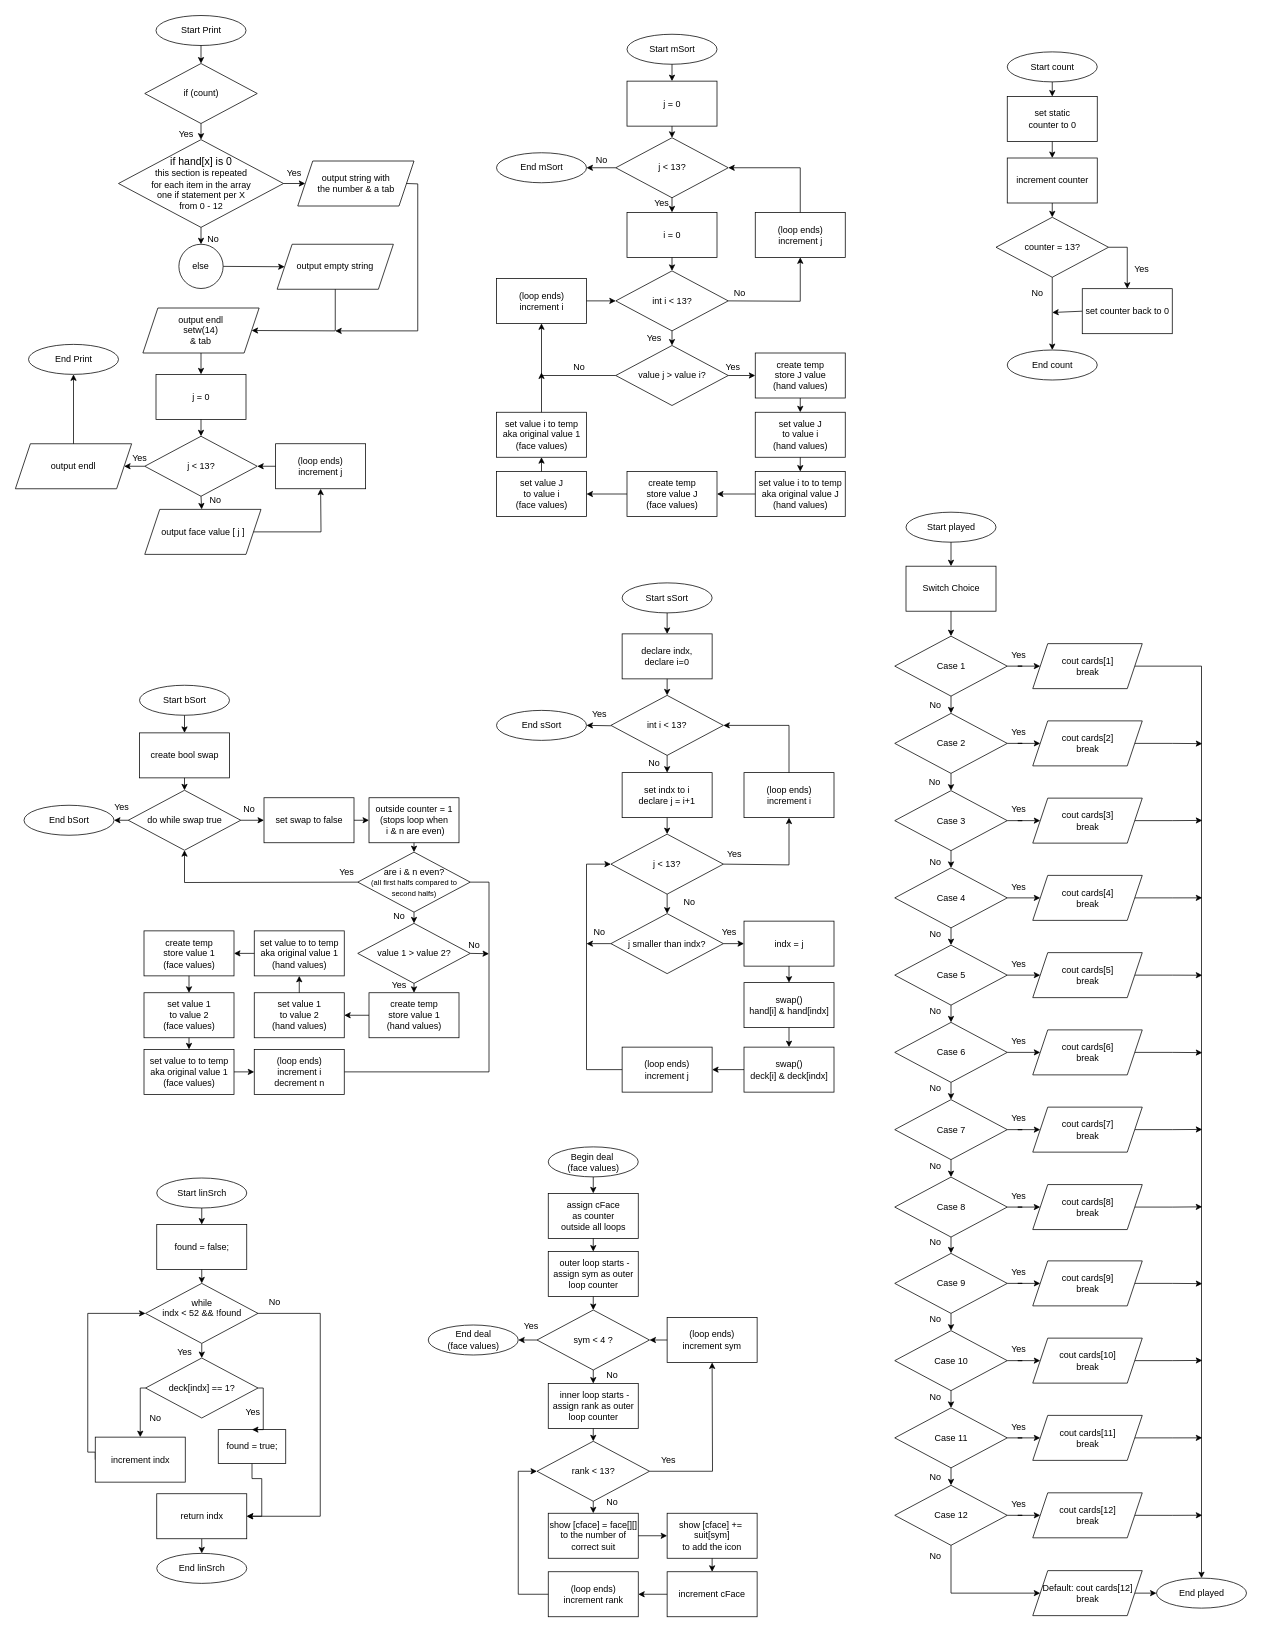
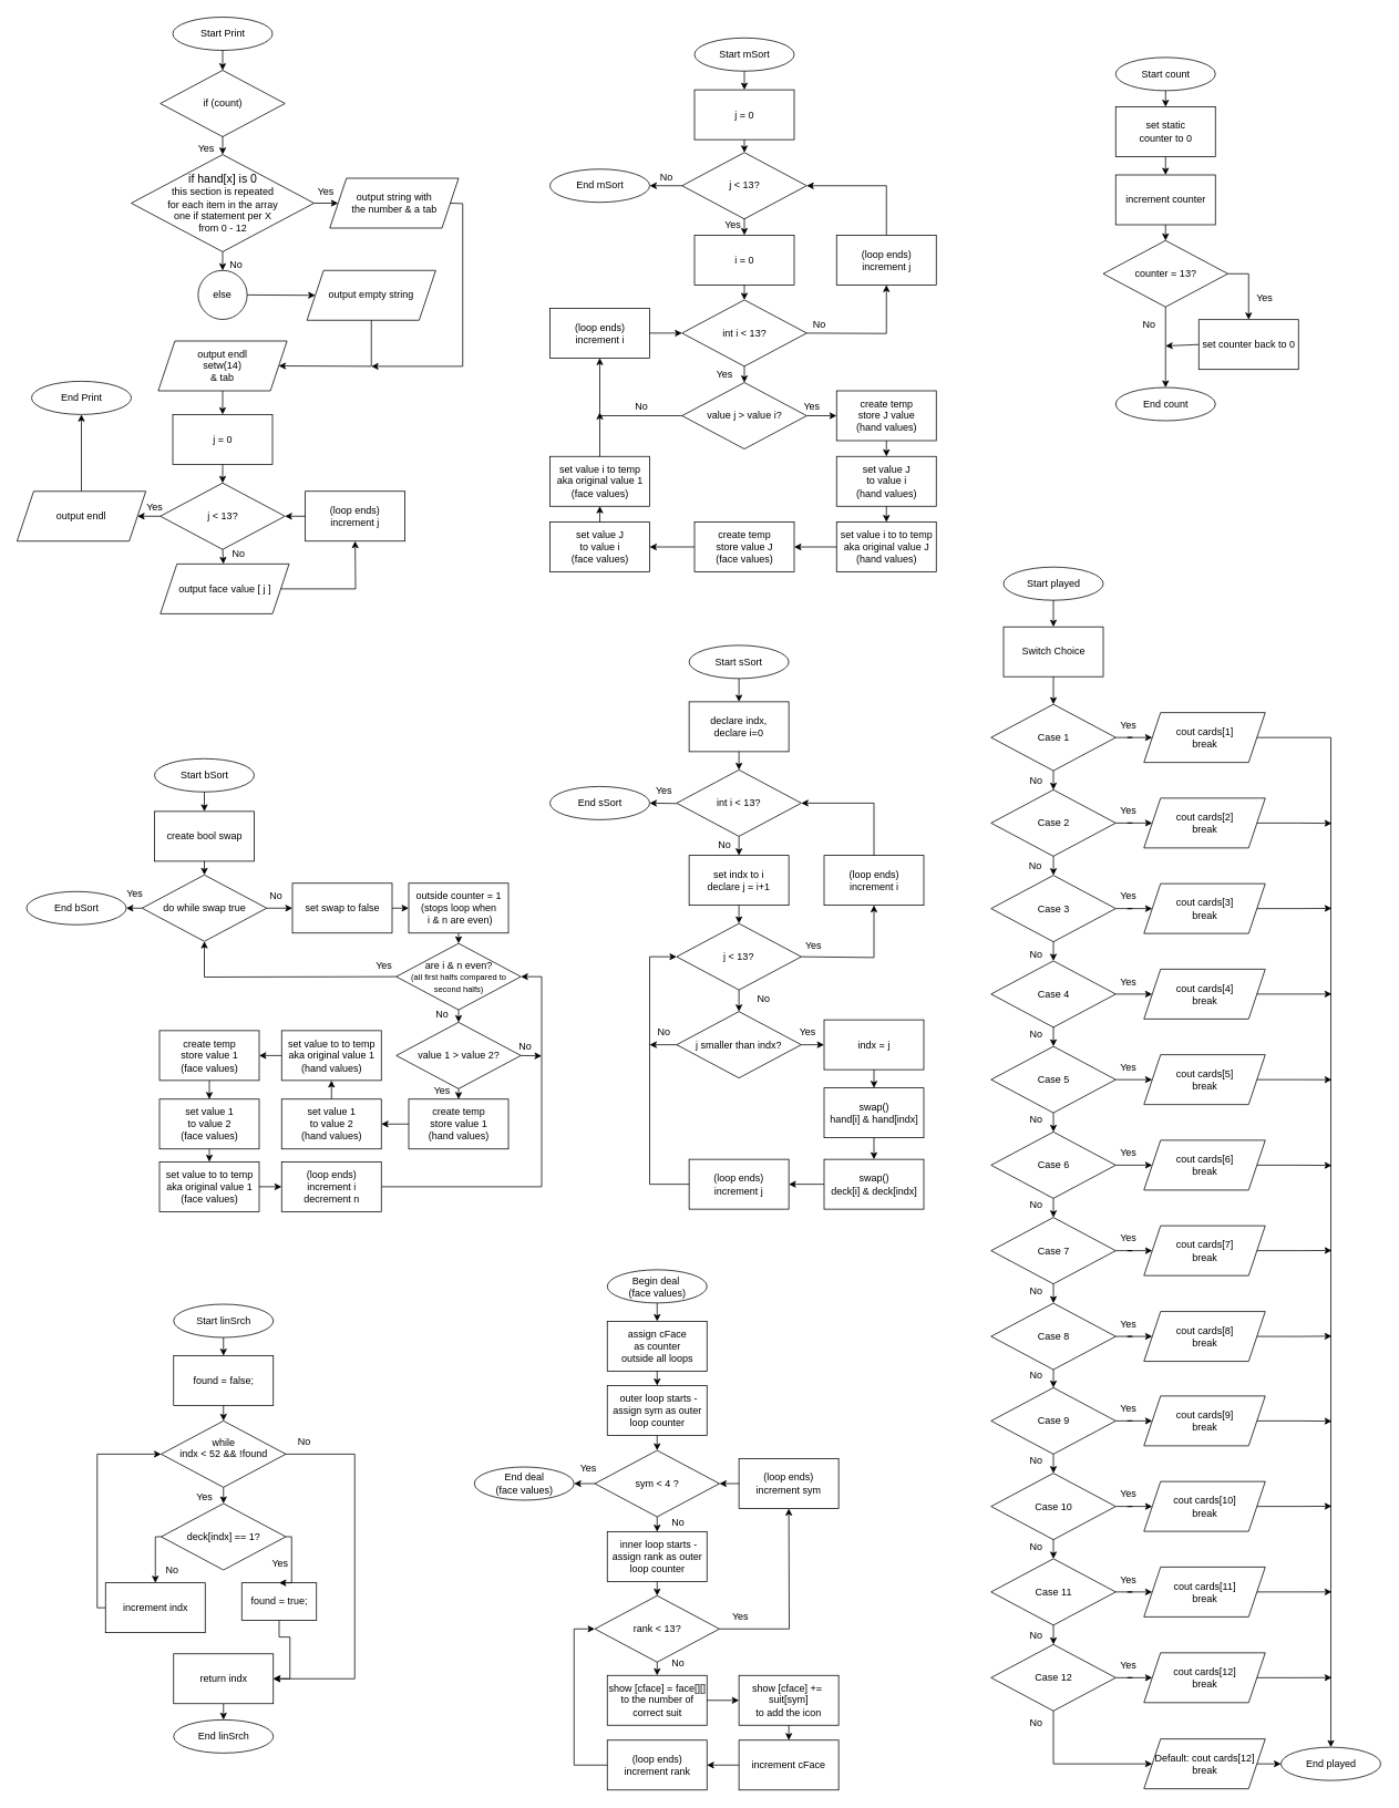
- <mxCell id="214" value="" style="endArrow=none;html=1;rounded=0;entryX=1;entryY=0.5;entryDx=0;entryDy=0;exitX=1;exitY=0.5;exitDx=0;exitDy=0;" edge="1" parent="191" source="223" target="193"><mxGeometry width="50" height="50" relative="1" as="geometry"><mxPoint x="590" y="525.5" as="sourcePoint" /><mxPoint x="660" y="350" as="targetPoint" /><Array as="points"><mxPoint x="620" y="515.5" /><mxPoint x="620" y="262.5" /></Array></mxGeometry></mxCell>
+ <mxCell id="214" value="" style="endArrow=classic;html=1;rounded=0;entryX=1;entryY=0.5;entryDx=0;entryDy=0;exitX=1;exitY=0.5;exitDx=0;exitDy=0;" edge="1" parent="191" source="223" target="193"><mxGeometry width="50" height="50" relative="1" as="geometry"><mxPoint x="590" y="525.5" as="sourcePoint" /><mxPoint x="660" y="350" as="targetPoint" /><Array as="points"><mxPoint x="620" y="515.5" /><mxPoint x="620" y="262.5" /></Array></mxGeometry></mxCell>
- <mxCell id="302" value="increment indx" style="rounded=0;whiteSpace=wrap;html=1;" vertex="1" parent="284"><mxGeometry x="10" y="345.5" width="120" height="60" as="geometry" /></mxCell>
+ <mxCell id="302" value="increment indx" style="rounded=0;whiteSpace=wrap;html=1;" vertex="1" parent="284"><mxGeometry x="10" y="335.5" width="120" height="60" as="geometry" /></mxCell>
